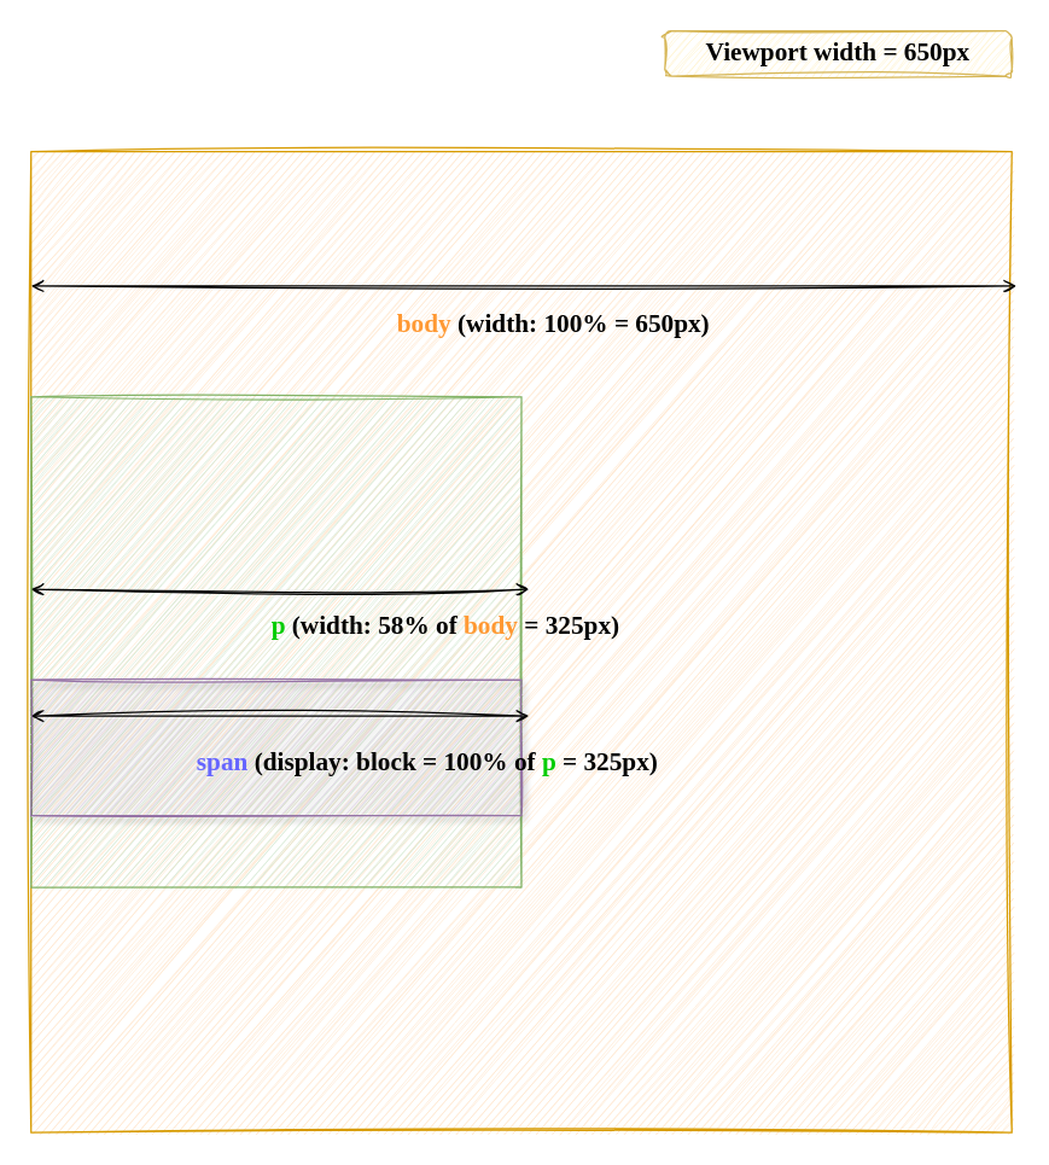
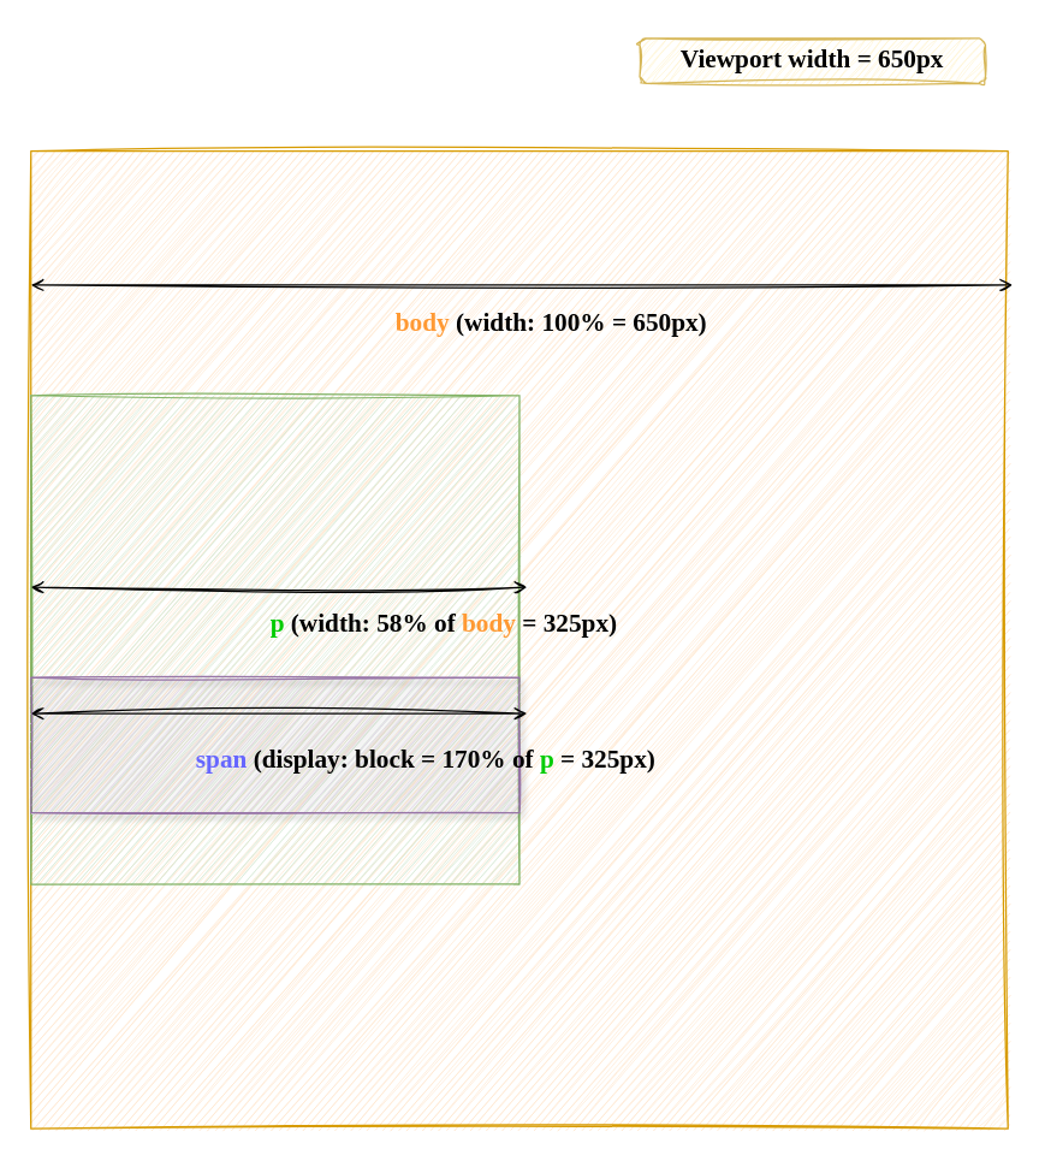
- <mxCell id="10" value="&lt;b&gt;Viewport width = 650px&lt;/b&gt;" style="text;html=1;strokeColor=#d6b656;fillColor=#fff2cc;align=center;verticalAlign=middle;whiteSpace=wrap;rounded=1;fontSize=17;fontFamily=Comic Sans MS;sketch=1;curveFitting=1;jiggle=2;" vertex="1" parent="1"><mxGeometry x="440" y="20" width="230" height="30" as="geometry" /></mxCell>
+ <mxCell id="10" value="&lt;b&gt;Viewport width = 650px&lt;/b&gt;" style="text;html=1;strokeColor=#d6b656;fillColor=#fff2cc;align=center;verticalAlign=middle;whiteSpace=wrap;rounded=1;fontSize=17;fontFamily=Comic Sans MS;sketch=1;curveFitting=1;jiggle=2;" vertex="1" parent="1"><mxGeometry x="425" y="25" width="230" height="30" as="geometry" /></mxCell>
- <mxCell id="9" value="&lt;font color=&quot;#6666ff&quot;&gt;span&amp;nbsp;&lt;/font&gt;(display: block = 100% of &lt;font color=&quot;#00cc00&quot;&gt;p&lt;/font&gt; = 325px)" style="text;html=1;strokeColor=none;fillColor=none;align=center;verticalAlign=middle;whiteSpace=wrap;rounded=0;shadow=0;fontStyle=1;fontFamily=Comic Sans MS;fontSize=17;" vertex="1" parent="1"><mxGeometry x="80" y="490" width="406.25" height="30" as="geometry" /></mxCell>
+ <mxCell id="9" value="&lt;font color=&quot;#6666ff&quot;&gt;span&amp;nbsp;&lt;/font&gt;(display: block = 170% of &lt;font color=&quot;#00cc00&quot;&gt;p&lt;/font&gt; = 325px)" style="text;html=1;strokeColor=none;fillColor=none;align=center;verticalAlign=middle;whiteSpace=wrap;rounded=0;shadow=0;fontStyle=1;fontFamily=Comic Sans MS;fontSize=17;" vertex="1" parent="1"><mxGeometry x="80" y="490" width="406.25" height="30" as="geometry" /></mxCell>
